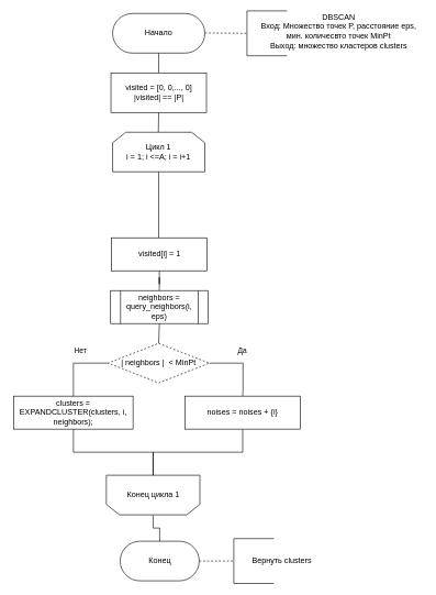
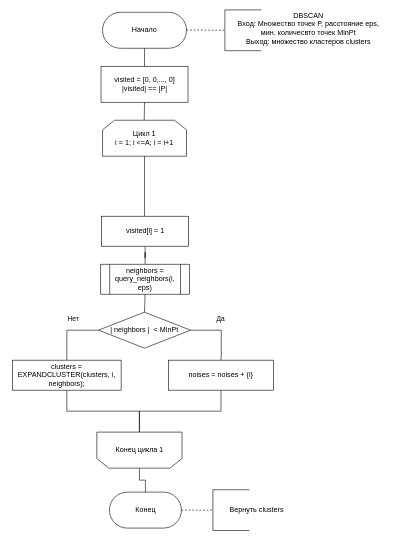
- <mxCell id="21" value="| neighbors |&amp;nbsp; &amp;lt; MinPt" style="rhombus;whiteSpace=wrap;html=1;dashed=1;" parent="1" vertex="1"><mxGeometry x="163.25" y="520" width="153.5" height="60" as="geometry" /></mxCell>
+ <mxCell id="21" value="| neighbors |&amp;nbsp; &amp;lt; MinPt" style="rhombus;whiteSpace=wrap;html=1;" parent="1" vertex="1"><mxGeometry x="163.25" y="520" width="153.5" height="60" as="geometry" /></mxCell>
